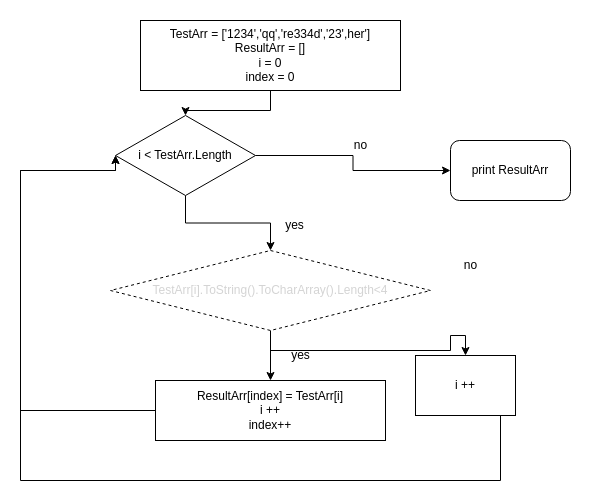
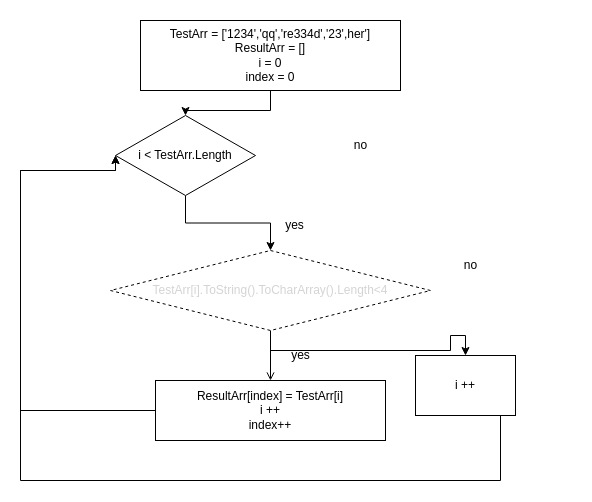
- <mxCell id="5" value="" style="edgeStyle=orthogonalEdgeStyle;rounded=0;orthogonalLoop=1;jettySize=auto;html=1;" edge="1" parent="1" source="6" target="14"><mxGeometry relative="1" as="geometry" /></mxCell>
- <mxCell id="14" value="print ResultArr" style="rounded=1;whiteSpace=wrap;html=1;" vertex="1" parent="1"><mxGeometry x="450" y="140" width="120" height="60" as="geometry" /></mxCell>
- <mxCell id="7" value="" style="edgeStyle=orthogonalEdgeStyle;rounded=0;orthogonalLoop=1;jettySize=auto;html=1;" edge="1" parent="1" source="9" target="11"><mxGeometry relative="1" as="geometry" /></mxCell>
+ <mxCell id="7" value="" style="edgeStyle=orthogonalEdgeStyle;rounded=0;orthogonalLoop=1;jettySize=auto;html=1;endArrow=open;" edge="1" parent="1" source="9" target="11"><mxGeometry relative="1" as="geometry" /></mxCell>
